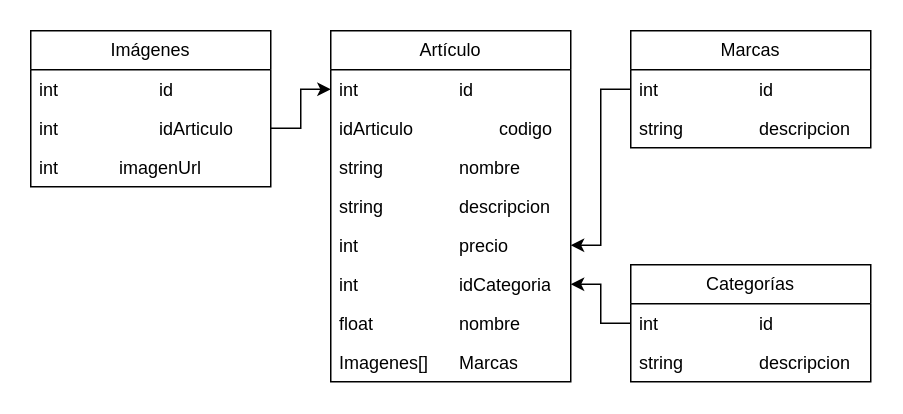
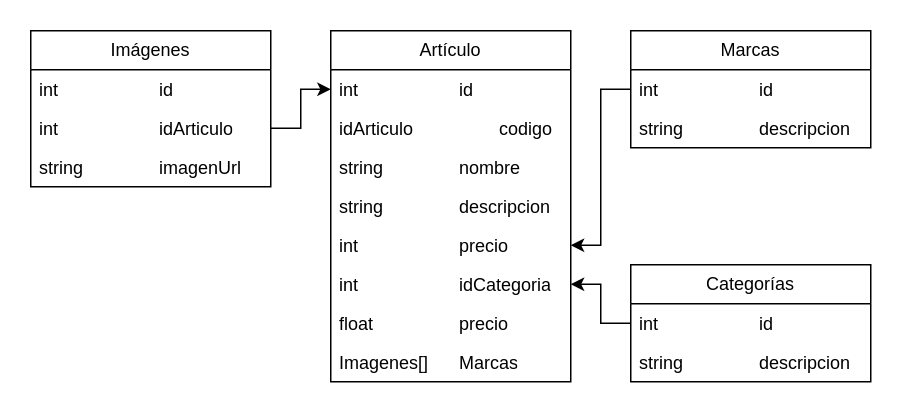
- <mxCell id="20" value="int &lt;span style=&quot;white-space: pre;&quot;&gt;&#09;&lt;span style=&quot;white-space: pre;&quot;&gt;&#09;&lt;/span&gt;&lt;/span&gt;imagenUrl" style="text;strokeColor=none;fillColor=none;align=left;verticalAlign=top;spacingLeft=4;spacingRight=4;overflow=hidden;rotatable=0;points=[[0,0.5],[1,0.5]];portConstraint=eastwest;whiteSpace=wrap;html=1;" vertex="1" parent="17"><mxGeometry y="78" width="160" height="26" as="geometry" /></mxCell>
+ <mxCell id="20" value="string &lt;span style=&quot;white-space: pre;&quot;&gt;&#09;&lt;span style=&quot;white-space: pre;&quot;&gt;&#09;&lt;/span&gt;&lt;/span&gt;imagenUrl" style="text;strokeColor=none;fillColor=none;align=left;verticalAlign=top;spacingLeft=4;spacingRight=4;overflow=hidden;rotatable=0;points=[[0,0.5],[1,0.5]];portConstraint=eastwest;whiteSpace=wrap;html=1;" vertex="1" parent="17"><mxGeometry y="78" width="160" height="26" as="geometry" /></mxCell>
- <mxCell id="9" value="float &lt;span style=&quot;white-space: pre;&quot;&gt;&#09;&lt;/span&gt;&lt;span style=&quot;white-space: pre;&quot;&gt;&#09;&lt;/span&gt;nombre" style="text;strokeColor=none;fillColor=none;align=left;verticalAlign=top;spacingLeft=4;spacingRight=4;overflow=hidden;rotatable=0;points=[[0,0.5],[1,0.5]];portConstraint=eastwest;whiteSpace=wrap;html=1;" parent="2" vertex="1"><mxGeometry y="182" width="160" height="26" as="geometry" /></mxCell>
+ <mxCell id="9" value="float &lt;span style=&quot;white-space: pre;&quot;&gt;&#09;&lt;/span&gt;&lt;span style=&quot;white-space: pre;&quot;&gt;&#09;&lt;/span&gt;precio" style="text;strokeColor=none;fillColor=none;align=left;verticalAlign=top;spacingLeft=4;spacingRight=4;overflow=hidden;rotatable=0;points=[[0,0.5],[1,0.5]];portConstraint=eastwest;whiteSpace=wrap;html=1;" parent="2" vertex="1"><mxGeometry y="182" width="160" height="26" as="geometry" /></mxCell>
